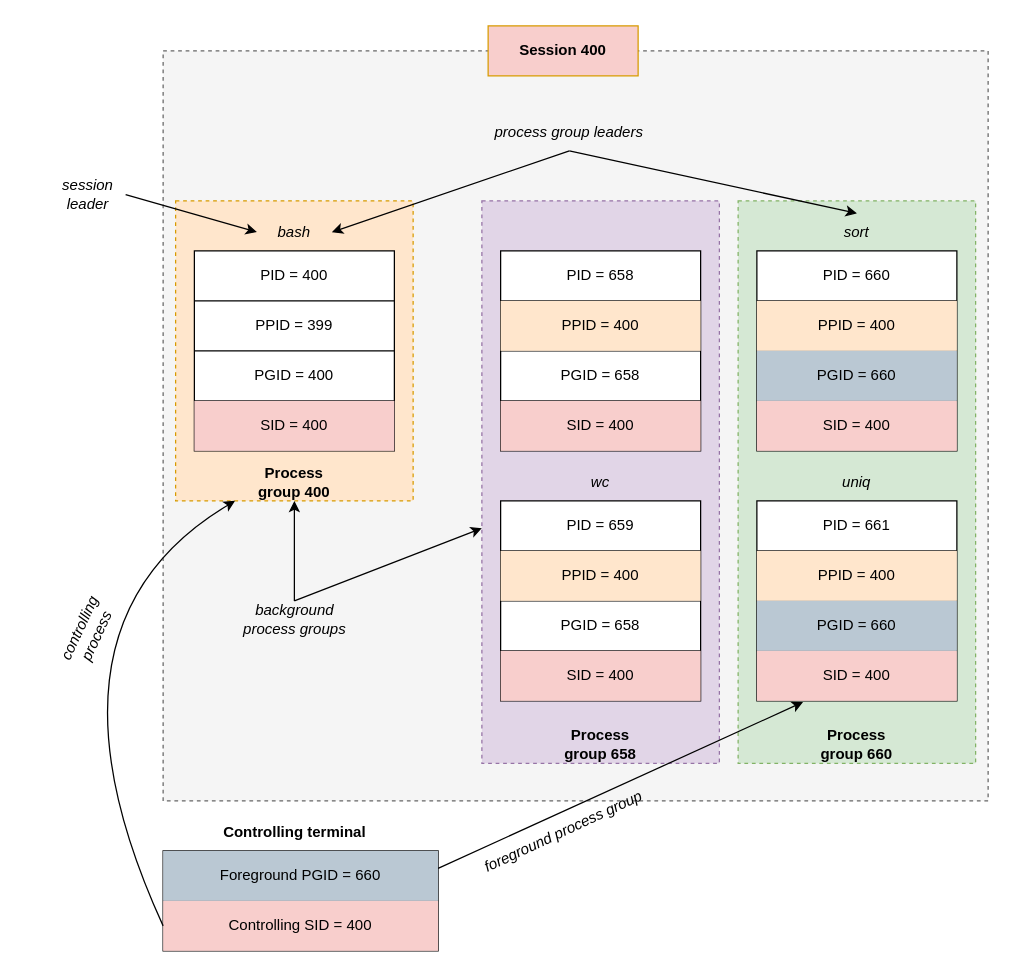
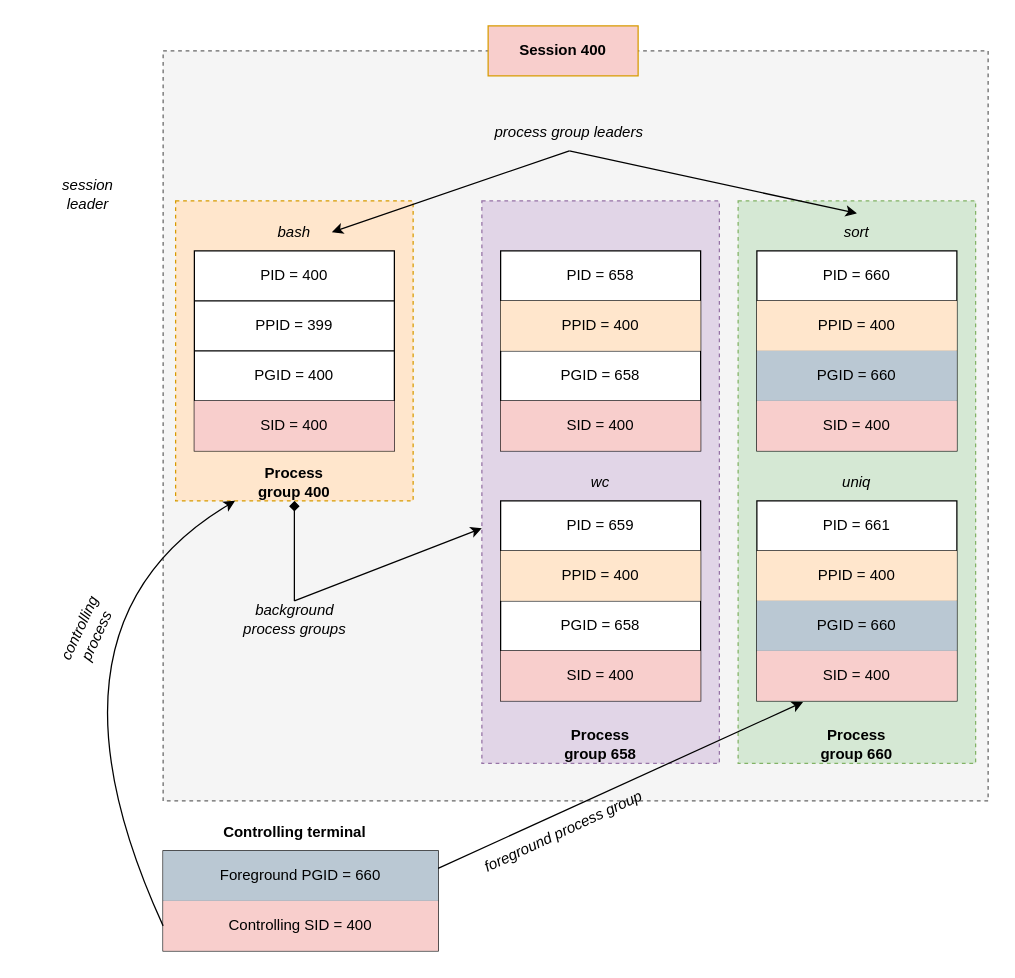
- <mxCell id="19" value="" style="endArrow=classic;html=1;rounded=0;exitX=1;exitY=0.5;exitDx=0;exitDy=0;entryX=0;entryY=0.5;entryDx=0;entryDy=0;" edge="1" parent="1" source="18" target="6"><mxGeometry width="50" height="50" relative="1" as="geometry"><mxPoint x="430" y="350" as="sourcePoint" /><mxPoint x="480" y="300" as="targetPoint" /></mxGeometry></mxCell>
- <mxCell id="68" style="edgeStyle=orthogonalEdgeStyle;rounded=0;orthogonalLoop=1;jettySize=auto;html=1;exitX=0.5;exitY=0;exitDx=0;exitDy=0;entryX=0.5;entryY=1;entryDx=0;entryDy=0;" edge="1" parent="1" source="69" target="16"><mxGeometry relative="1" as="geometry" /></mxCell>
+ <mxCell id="68" style="edgeStyle=orthogonalEdgeStyle;rounded=0;orthogonalLoop=1;jettySize=auto;html=1;exitX=0.5;exitY=0;exitDx=0;exitDy=0;entryX=0.5;entryY=1;entryDx=0;entryDy=0;endArrow=diamond;" edge="1" parent="1" source="69" target="16"><mxGeometry relative="1" as="geometry" /></mxCell>
